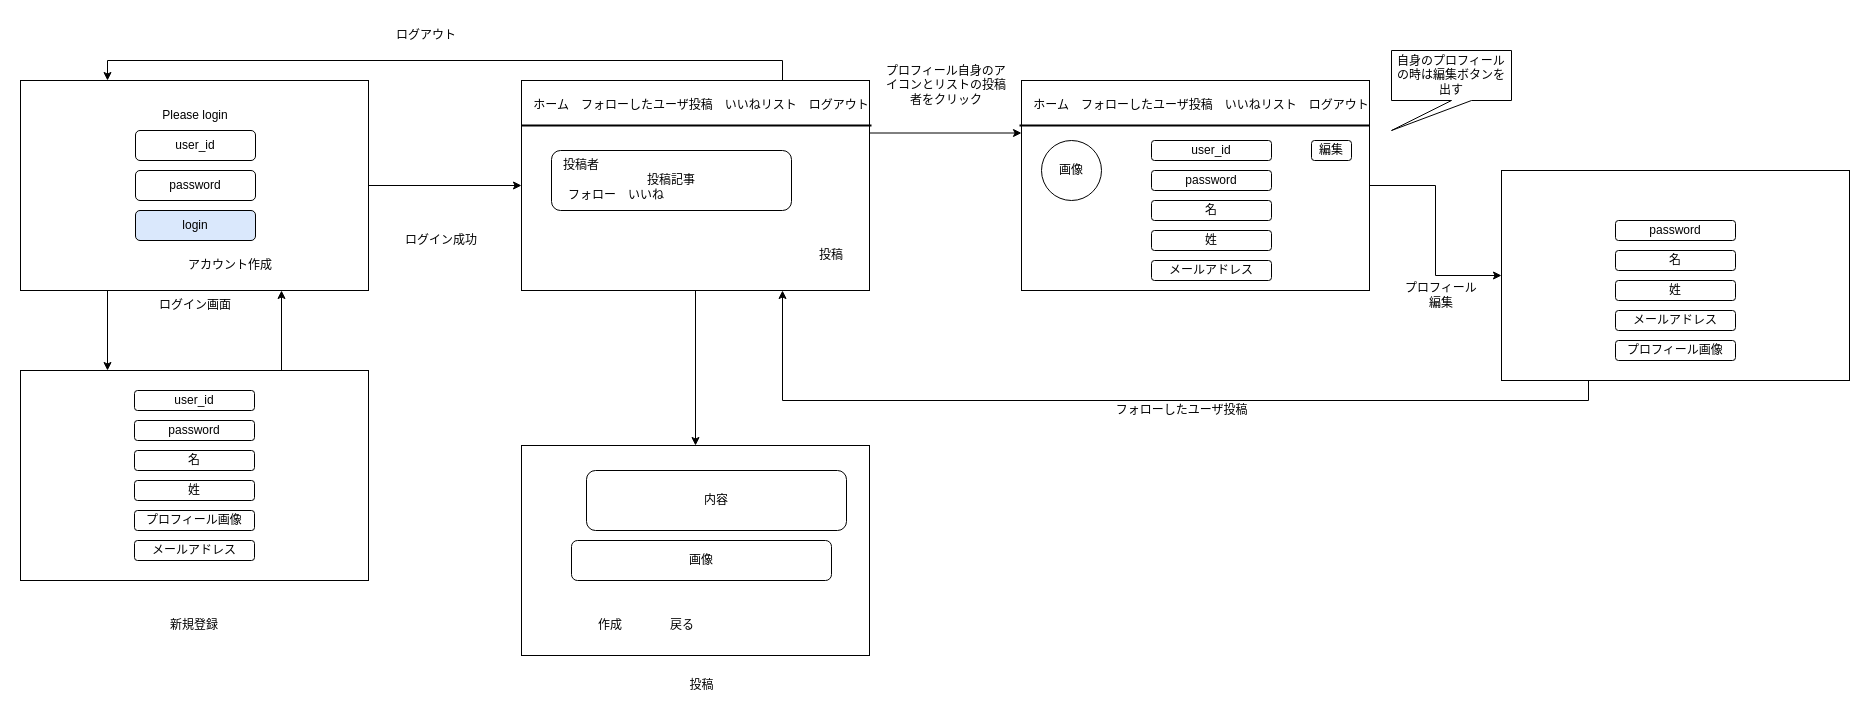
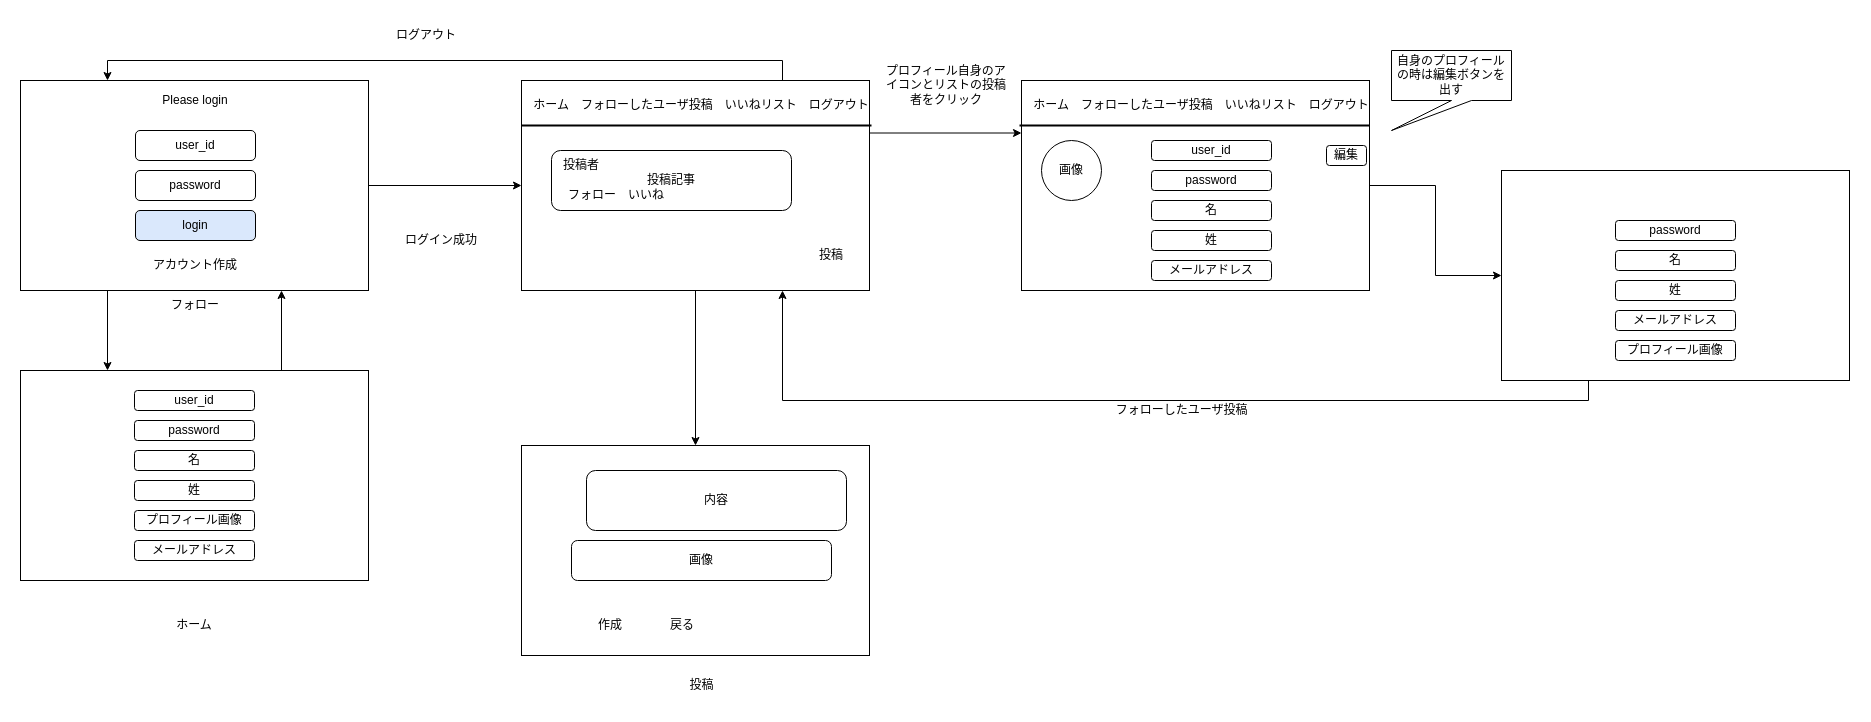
- <mxCell id="6" value="Please login" style="text;html=1;strokeColor=none;fillColor=none;align=center;verticalAlign=middle;whiteSpace=wrap;rounded=0;" vertex="1" parent="1"><mxGeometry x="157" y="100" width="76" height="30" as="geometry" /></mxCell>
+ <mxCell id="6" value="Please login" style="text;html=1;strokeColor=none;fillColor=none;align=center;verticalAlign=middle;whiteSpace=wrap;rounded=0;" vertex="1" parent="1"><mxGeometry x="157" y="85" width="76" height="30" as="geometry" /></mxCell>
- <mxCell id="43" value="編集" style="rounded=1;whiteSpace=wrap;html=1;" vertex="1" parent="1"><mxGeometry x="1311" y="140" width="40" height="20" as="geometry" /></mxCell>
+ <mxCell id="43" value="編集" style="rounded=1;whiteSpace=wrap;html=1;" vertex="1" parent="1"><mxGeometry x="1326" y="145" width="40" height="20" as="geometry" /></mxCell>
- <mxCell id="10" value="アカウント作成" style="text;html=1;strokeColor=none;fillColor=none;align=center;verticalAlign=middle;whiteSpace=wrap;rounded=0;" vertex="1" parent="1"><mxGeometry x="180" y="250" width="100" height="30" as="geometry" /></mxCell>
+ <mxCell id="10" value="アカウント作成" style="text;html=1;strokeColor=none;fillColor=none;align=center;verticalAlign=middle;whiteSpace=wrap;rounded=0;" vertex="1" parent="1"><mxGeometry x="145" y="250" width="100" height="30" as="geometry" /></mxCell>
- <mxCell id="47" value="プロフィール編集" style="text;html=1;strokeColor=none;fillColor=none;align=center;verticalAlign=middle;whiteSpace=wrap;rounded=0;" vertex="1" parent="1"><mxGeometry x="1401" y="280" width="80" height="30" as="geometry" /></mxCell>
- <mxCell id="5" value="ログイン画面" style="text;html=1;strokeColor=none;fillColor=none;align=center;verticalAlign=middle;whiteSpace=wrap;rounded=0;" vertex="1" parent="1"><mxGeometry x="147" y="290" width="96" height="30" as="geometry" /></mxCell>
+ <mxCell id="5" value="フォロー" style="text;html=1;strokeColor=none;fillColor=none;align=center;verticalAlign=middle;whiteSpace=wrap;rounded=0;" vertex="1" parent="1"><mxGeometry x="147" y="290" width="96" height="30" as="geometry" /></mxCell>
- <mxCell id="13" value="新規登録" style="text;html=1;strokeColor=none;fillColor=none;align=center;verticalAlign=middle;whiteSpace=wrap;rounded=0;" vertex="1" parent="1"><mxGeometry x="164" y="610" width="60" height="30" as="geometry" /></mxCell>
+ <mxCell id="13" value="ホーム" style="text;html=1;strokeColor=none;fillColor=none;align=center;verticalAlign=middle;whiteSpace=wrap;rounded=0;" vertex="1" parent="1"><mxGeometry x="164" y="610" width="60" height="30" as="geometry" /></mxCell>
